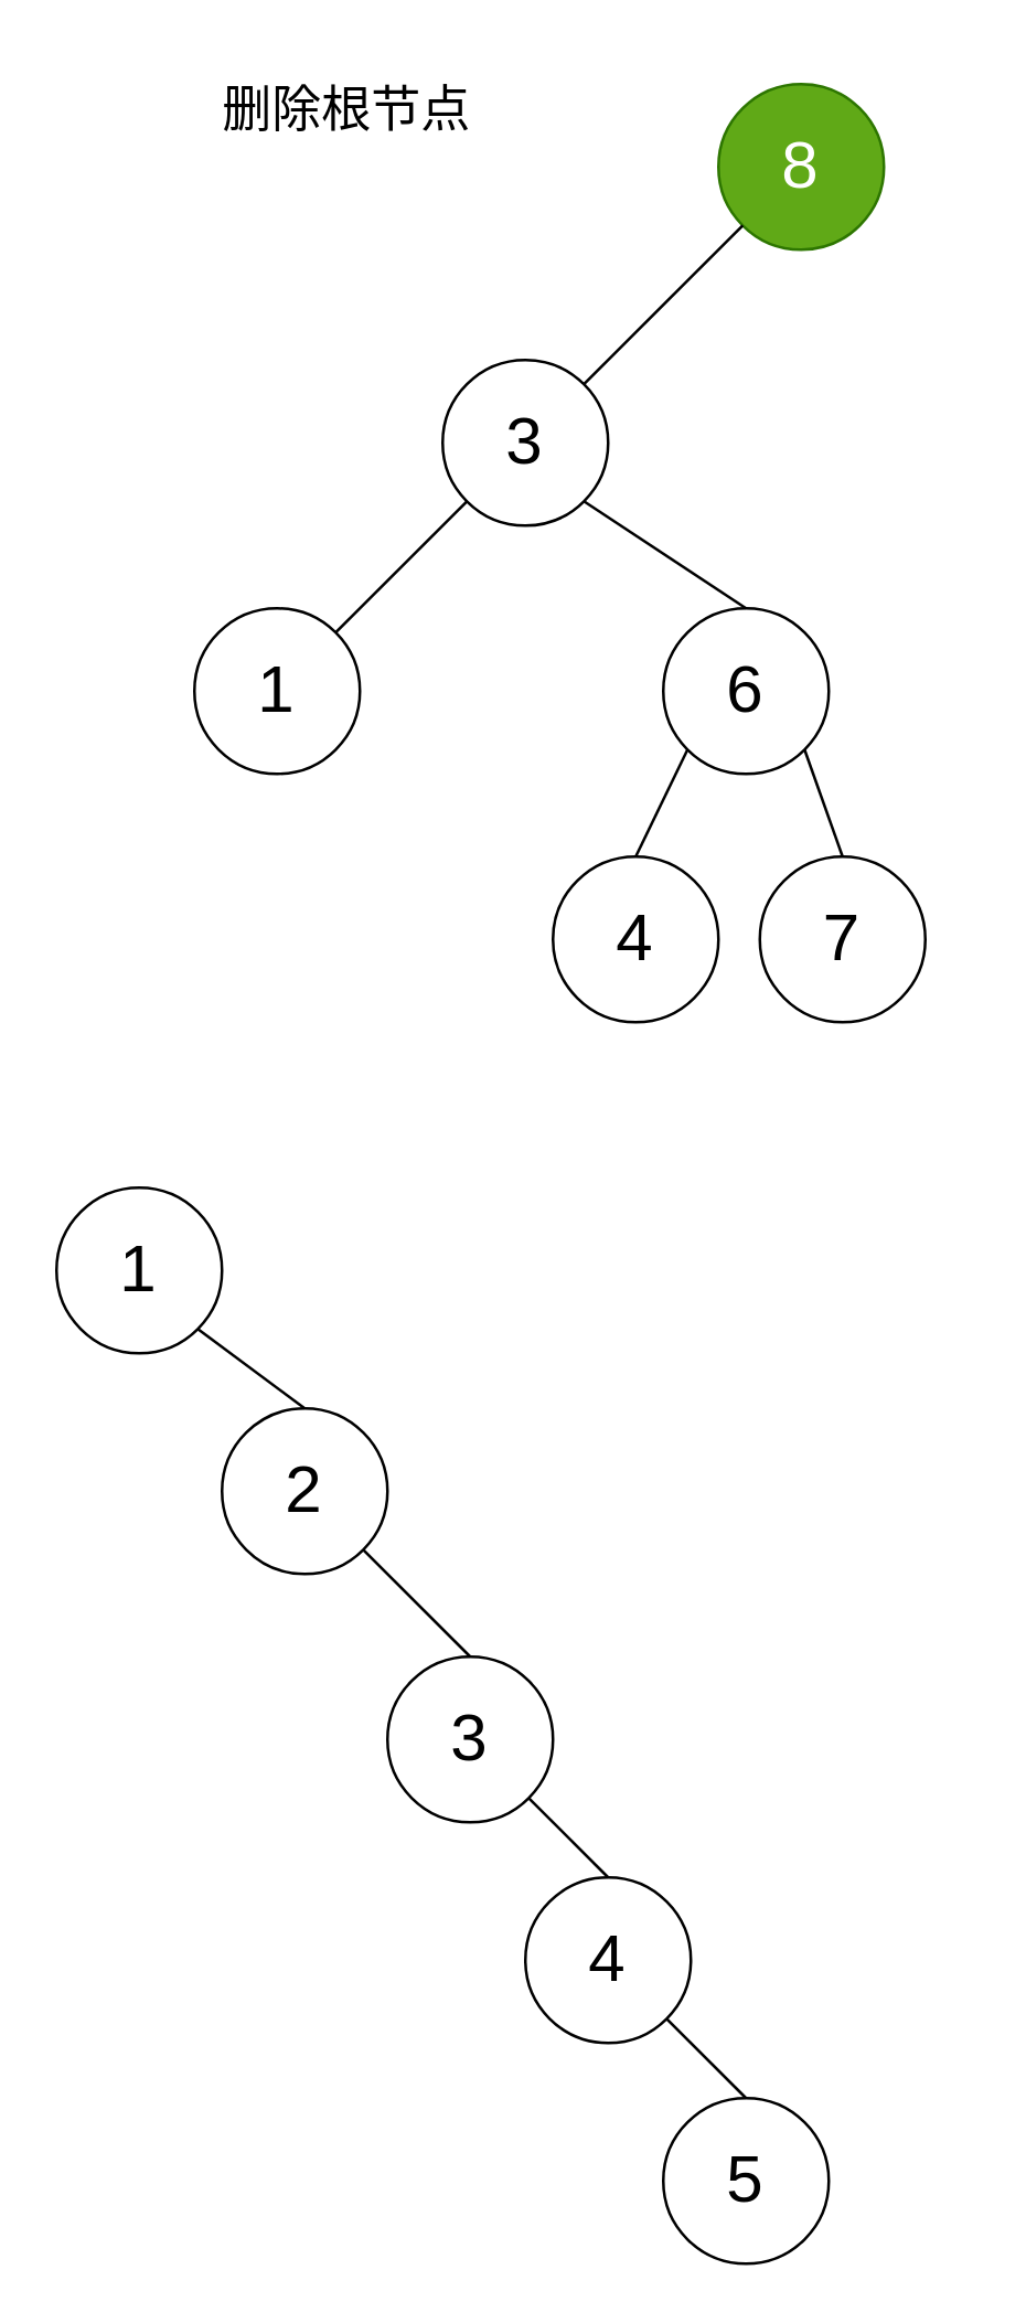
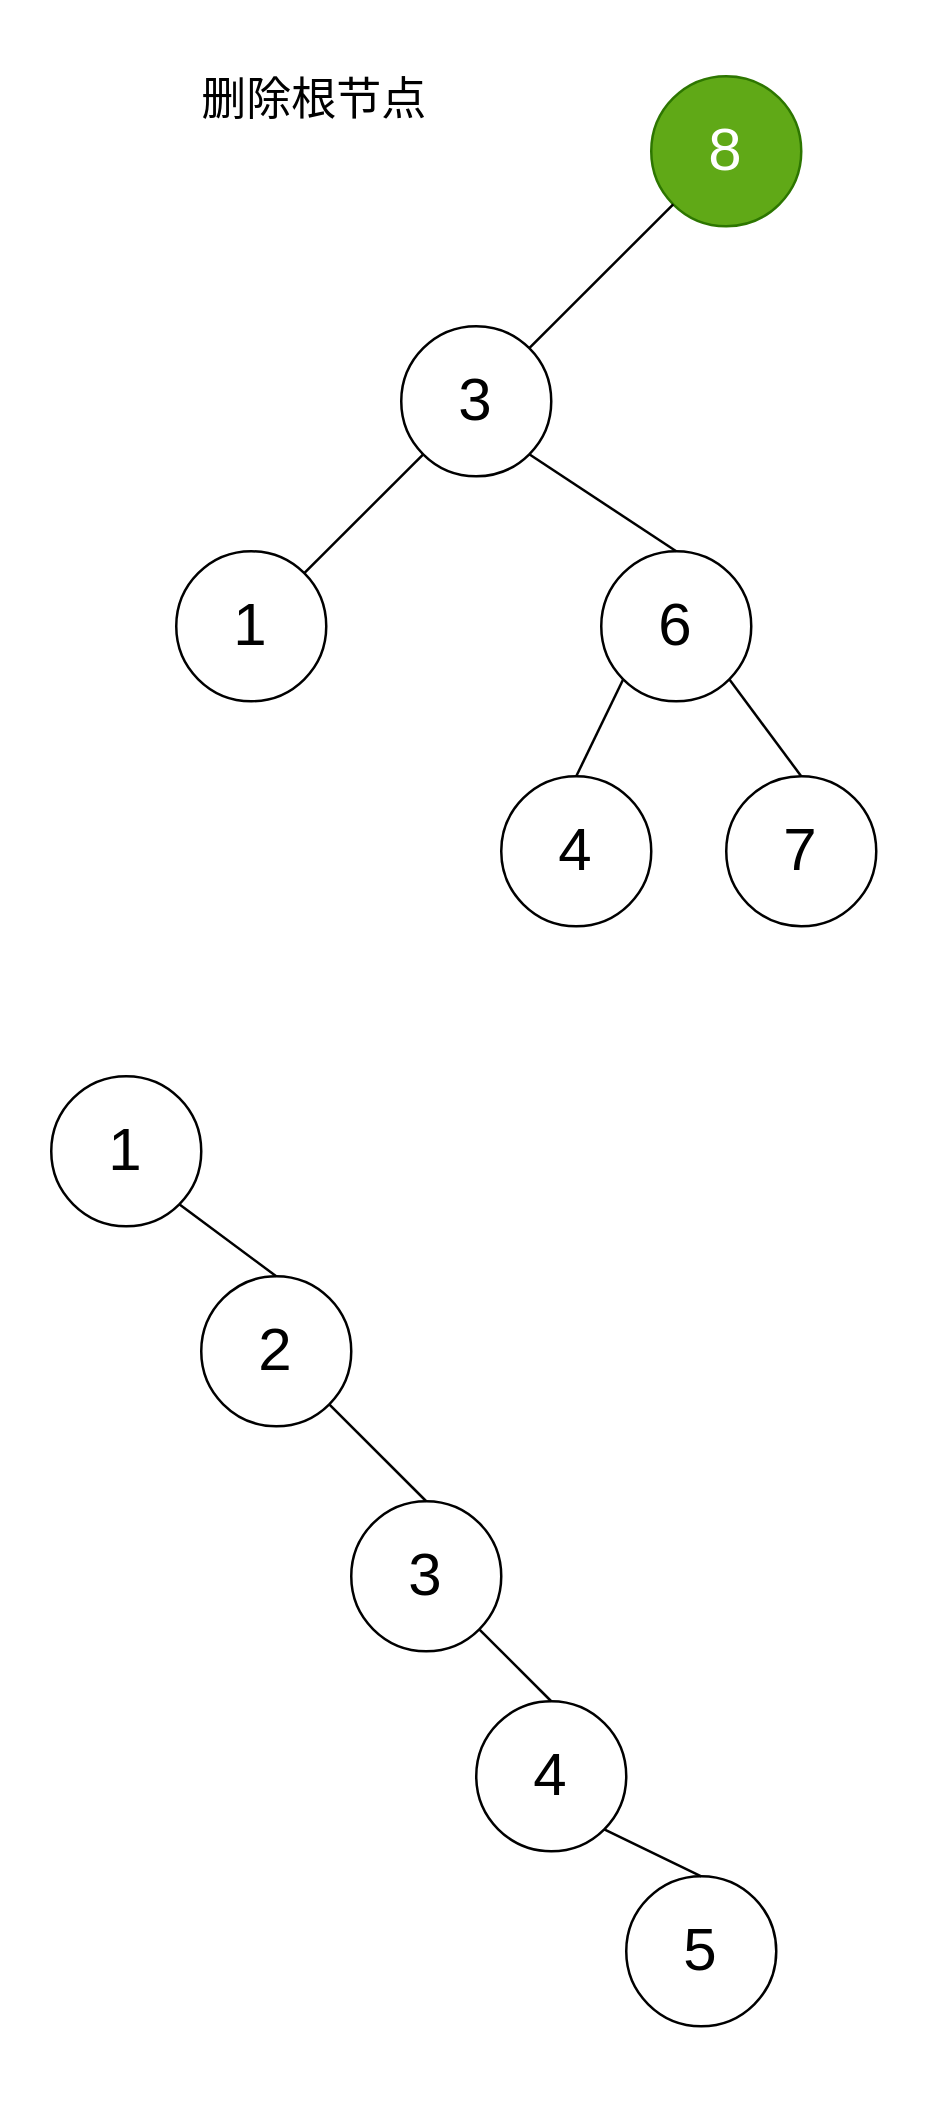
- <mxCell id="19" value="&lt;font style=&quot;font-size: 24px;&quot;&gt;7&lt;/font&gt;" style="ellipse;whiteSpace=wrap;html=1;aspect=fixed;" vertex="1" parent="1"><mxGeometry x="275" y="310" width="60" height="60" as="geometry" /></mxCell>
+ <mxCell id="19" value="&lt;font style=&quot;font-size: 24px;&quot;&gt;7&lt;/font&gt;" style="ellipse;whiteSpace=wrap;html=1;aspect=fixed;" vertex="1" parent="1"><mxGeometry x="290" y="310" width="60" height="60" as="geometry" /></mxCell>
- <mxCell id="13" value="&lt;font style=&quot;font-size: 24px;&quot;&gt;5&lt;/font&gt;" style="ellipse;whiteSpace=wrap;html=1;aspect=fixed;" vertex="1" parent="1"><mxGeometry x="240" y="760" width="60" height="60" as="geometry" /></mxCell>
+ <mxCell id="13" value="&lt;font style=&quot;font-size: 24px;&quot;&gt;5&lt;/font&gt;" style="ellipse;whiteSpace=wrap;html=1;aspect=fixed;" vertex="1" parent="1"><mxGeometry x="250" y="750" width="60" height="60" as="geometry" /></mxCell>
